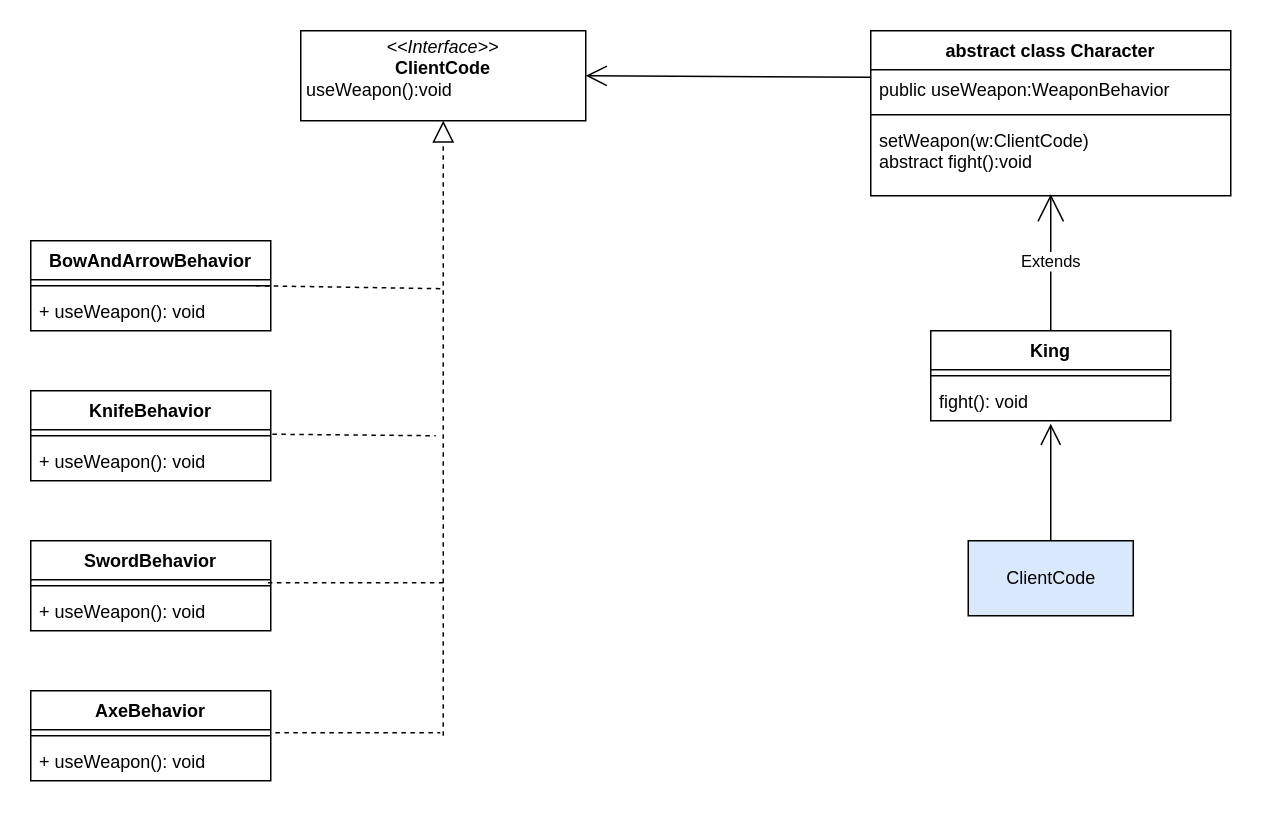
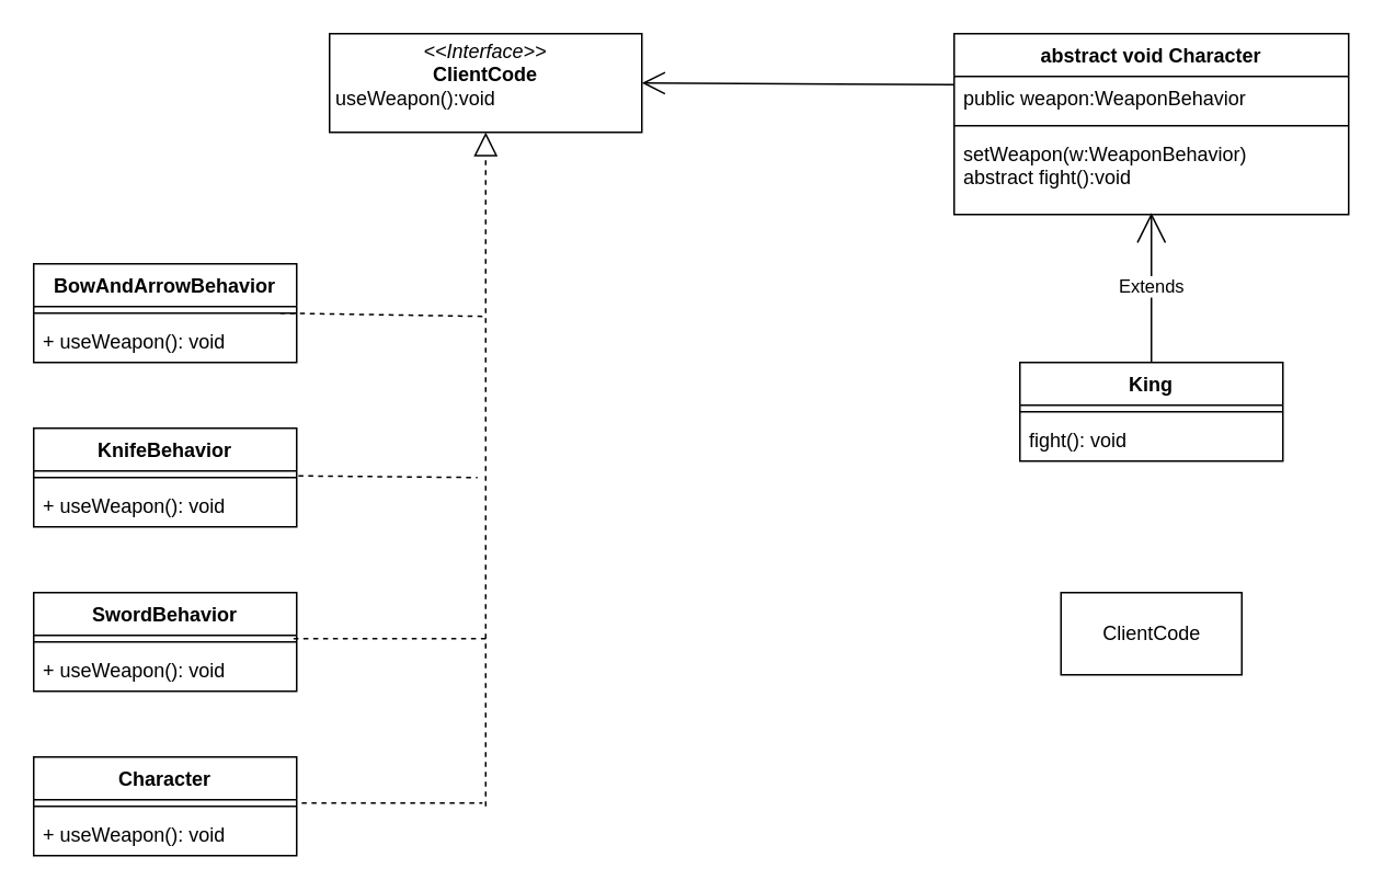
- <mxCell id="20" value="abstract class Character" style="swimlane;fontStyle=1;align=center;verticalAlign=top;childLayout=stackLayout;horizontal=1;startSize=26;horizontalStack=0;resizeParent=1;resizeParentMax=0;resizeLast=0;collapsible=1;marginBottom=0;" vertex="1" parent="1"><mxGeometry x="580" width="240" height="110" as="geometry" y="20" /></mxCell>
+ <mxCell id="20" value="abstract void Character" style="swimlane;fontStyle=1;align=center;verticalAlign=top;childLayout=stackLayout;horizontal=1;startSize=26;horizontalStack=0;resizeParent=1;resizeParentMax=0;resizeLast=0;collapsible=1;marginBottom=0;" vertex="1" parent="1"><mxGeometry x="580" width="240" height="110" as="geometry" y="20" /></mxCell>
- <mxCell id="21" value="public useWeapon:WeaponBehavior" style="text;strokeColor=none;fillColor=none;align=left;verticalAlign=top;spacingLeft=4;spacingRight=4;overflow=hidden;rotatable=0;points=[[0,0.5],[1,0.5]];portConstraint=eastwest;" vertex="1" parent="20"><mxGeometry y="26" width="240" height="26" as="geometry" /></mxCell>
+ <mxCell id="21" value="public weapon:WeaponBehavior" style="text;strokeColor=none;fillColor=none;align=left;verticalAlign=top;spacingLeft=4;spacingRight=4;overflow=hidden;rotatable=0;points=[[0,0.5],[1,0.5]];portConstraint=eastwest;" vertex="1" parent="20"><mxGeometry y="26" width="240" height="26" as="geometry" /></mxCell>
- <mxCell id="23" value="setWeapon(w:ClientCode)&#10;abstract fight():void" style="text;strokeColor=none;fillColor=none;align=left;verticalAlign=top;spacingLeft=4;spacingRight=4;overflow=hidden;rotatable=0;points=[[0,0.5],[1,0.5]];portConstraint=eastwest;" vertex="1" parent="20"><mxGeometry y="60" width="240" height="50" as="geometry" /></mxCell>
+ <mxCell id="23" value="setWeapon(w:WeaponBehavior)&#10;abstract fight():void" style="text;strokeColor=none;fillColor=none;align=left;verticalAlign=top;spacingLeft=4;spacingRight=4;overflow=hidden;rotatable=0;points=[[0,0.5],[1,0.5]];portConstraint=eastwest;" vertex="1" parent="20"><mxGeometry y="60" width="240" height="50" as="geometry" /></mxCell>
- <mxCell id="30" value="" style="endArrow=open;endFill=1;endSize=12;html=1;rounded=0;exitX=0.5;exitY=0;exitDx=0;exitDy=0;entryX=0.5;entryY=1.077;entryDx=0;entryDy=0;entryPerimeter=0;" edge="1" parent="1" source="29" target="27"><mxGeometry width="160" relative="1" as="geometry"><mxPoint x="390" y="280" as="sourcePoint" /><mxPoint x="550" y="280" as="targetPoint" /></mxGeometry></mxCell>
- <mxCell id="29" value="ClientCode" style="html=1;fillColor=#dae8fc;" vertex="1" parent="1"><mxGeometry x="645" y="360" width="110" height="50" as="geometry" /></mxCell>
+ <mxCell id="29" value="ClientCode" style="html=1;" vertex="1" parent="1"><mxGeometry x="645" y="360" width="110" height="50" as="geometry" /></mxCell>
- <mxCell id="12" value="AxeBehavior" style="swimlane;fontStyle=1;align=center;verticalAlign=top;childLayout=stackLayout;horizontal=1;startSize=26;horizontalStack=0;resizeParent=1;resizeParentMax=0;resizeLast=0;collapsible=1;marginBottom=0;" vertex="1" parent="1"><mxGeometry y="460" width="160" height="60" as="geometry" x="20" /></mxCell>
+ <mxCell id="12" value="Character" style="swimlane;fontStyle=1;align=center;verticalAlign=top;childLayout=stackLayout;horizontal=1;startSize=26;horizontalStack=0;resizeParent=1;resizeParentMax=0;resizeLast=0;collapsible=1;marginBottom=0;" vertex="1" parent="1"><mxGeometry y="460" width="160" height="60" as="geometry" x="20" /></mxCell>
